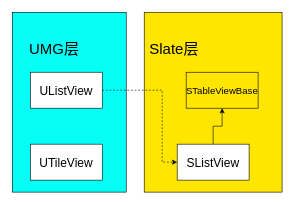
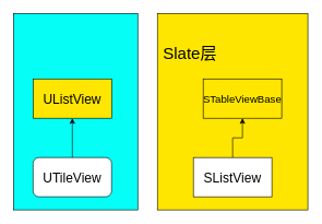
- <mxCell id="12" value="&lt;font style=&quot;font-size: 25px&quot;&gt;UMG层&lt;/font&gt;" style="text;html=1;strokeColor=none;fillColor=none;align=center;verticalAlign=middle;whiteSpace=wrap;rounded=0;" vertex="1" parent="1"><mxGeometry x="20" y="65" width="140" height="30" as="geometry" /></mxCell>
- <mxCell id="7" value="&lt;font style=&quot;font-size: 20px&quot;&gt;UListView&lt;br&gt;&lt;/font&gt;" style="rounded=0;whiteSpace=wrap;html=1;" vertex="1" parent="1"><mxGeometry x="50" y="120" width="120" height="60" as="geometry" /></mxCell>
+ <mxCell id="7" value="&lt;font style=&quot;font-size: 20px&quot;&gt;UListView&lt;br&gt;&lt;/font&gt;" style="rounded=0;whiteSpace=wrap;html=1;fillColor=#ffe600;" vertex="1" parent="1"><mxGeometry x="50" y="120" width="120" height="60" as="geometry" /></mxCell>
+ <mxCell id="4" style="edgeStyle=orthogonalEdgeStyle;rounded=0;orthogonalLoop=1;jettySize=auto;html=1;" edge="1" parent="1" source="5" target="7"><mxGeometry relative="1" as="geometry" /></mxCell>
- <mxCell id="5" value="&lt;font style=&quot;font-size: 20px&quot;&gt;UTileView&lt;/font&gt;" style="rounded=0;whiteSpace=wrap;html=1;" vertex="1" parent="1"><mxGeometry x="50" y="240" width="120" height="60" as="geometry" /></mxCell>
+ <mxCell id="5" value="&lt;font style=&quot;font-size: 20px&quot;&gt;UTileView&lt;/font&gt;" style="whiteSpace=wrap;html=1;rounded=1;" vertex="1" parent="1"><mxGeometry x="50" y="240" width="120" height="60" as="geometry" /></mxCell>
- <mxCell id="6" style="edgeStyle=orthogonalEdgeStyle;rounded=0;orthogonalLoop=1;jettySize=auto;html=1;exitX=1;exitY=0.5;exitDx=0;exitDy=0;entryX=0;entryY=0.5;entryDx=0;entryDy=0;dashed=1;" edge="1" parent="1" source="7" target="9"><mxGeometry relative="1" as="geometry"><Array as="points"><mxPoint x="270" y="150" /><mxPoint x="270" y="270" /></Array></mxGeometry></mxCell>
